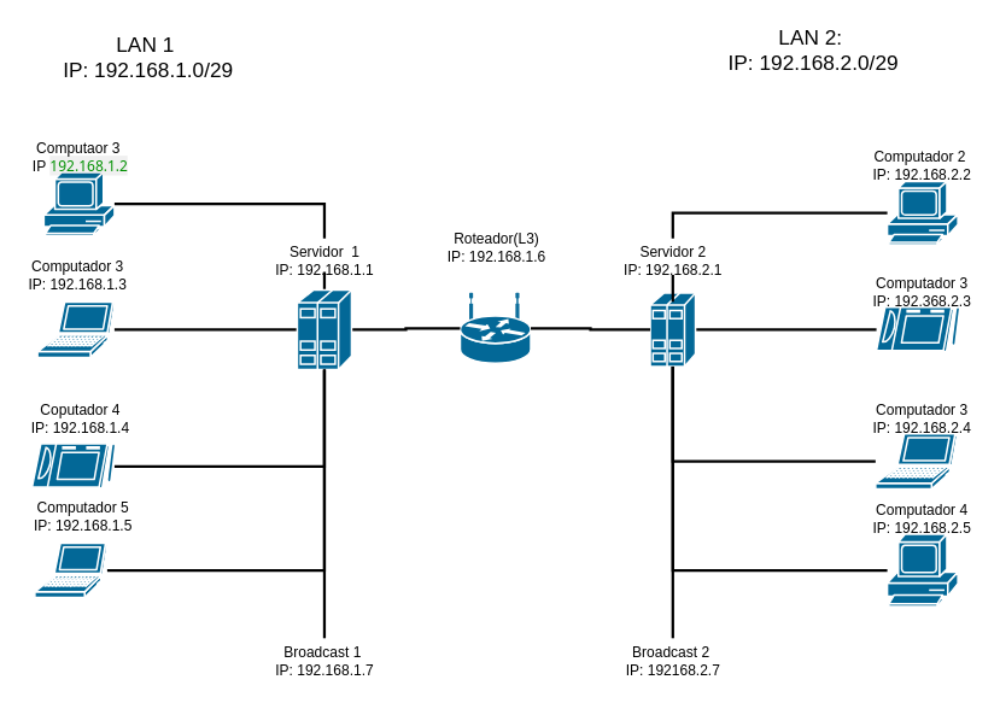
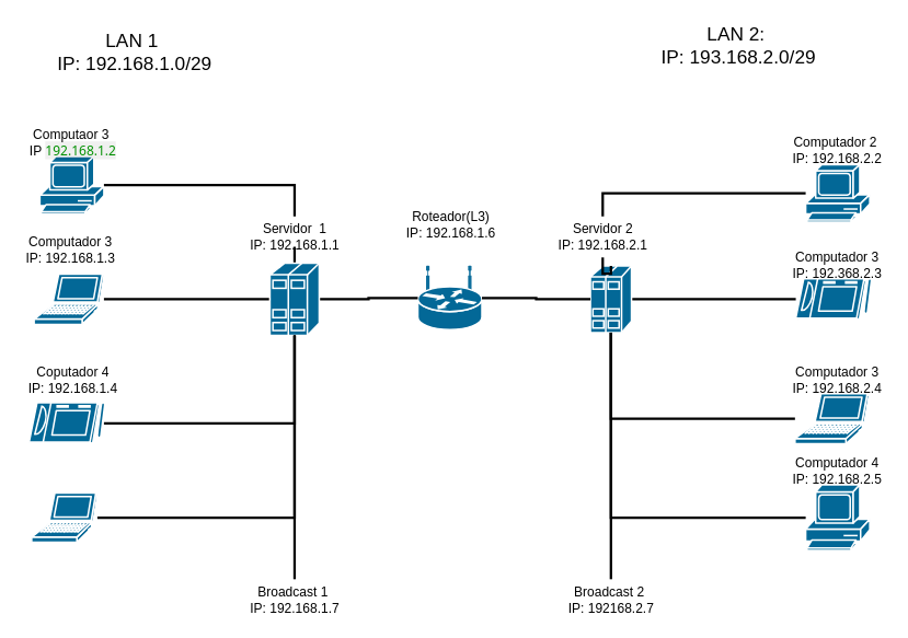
- <mxCell id="40" value="LAN 2:&amp;nbsp;&lt;div style=&quot;font-size: 23px;&quot;&gt;IP: 192.168.2.0/29&lt;/div&gt;" style="text;html=1;align=center;verticalAlign=middle;resizable=0;points=[];autosize=1;strokeColor=none;fillColor=none;fontSize=23;" vertex="1" parent="1"><mxGeometry x="793" y="20" width="210" height="70" as="geometry" /></mxCell>
+ <mxCell id="40" value="LAN 2:&amp;nbsp;&lt;div style=&quot;font-size: 23px;&quot;&gt;IP: 193.168.2.0/29&lt;/div&gt;" style="text;html=1;align=center;verticalAlign=middle;resizable=0;points=[];autosize=1;strokeColor=none;fillColor=none;fontSize=23;" vertex="1" parent="1"><mxGeometry x="793" y="20" width="210" height="70" as="geometry" /></mxCell>
- <mxCell id="38" value="Servidor 2&lt;div style=&quot;font-size: 16px;&quot;&gt;IP: 192.168.2.1&lt;/div&gt;" style="text;html=1;align=center;verticalAlign=middle;resizable=0;points=[];autosize=1;strokeColor=none;fillColor=none;fontSize=16;" vertex="1" parent="1"><mxGeometry x="678" y="263" width="130" height="50" as="geometry" /></mxCell>
+ <mxCell id="38" value="Servidor 2&lt;div style=&quot;font-size: 16px;&quot;&gt;IP: 192.168.2.1&lt;/div&gt;" style="text;html=1;align=center;verticalAlign=middle;resizable=0;points=[];autosize=1;strokeColor=none;fillColor=none;fontSize=16;" vertex="1" parent="1"><mxGeometry x="668" y="263" width="130" height="50" as="geometry" /></mxCell>
- <mxCell id="26" value="Computador 5&lt;div style=&quot;font-size: 16px;&quot;&gt;IP: 192.168.1.5&lt;/div&gt;" style="text;html=1;align=center;verticalAlign=middle;resizable=0;points=[];autosize=1;strokeColor=none;fillColor=none;strokeWidth=1;perimeterSpacing=0;fontSize=16;" vertex="1" parent="1"><mxGeometry x="26" y="545" width="130" height="50" as="geometry" /></mxCell>
